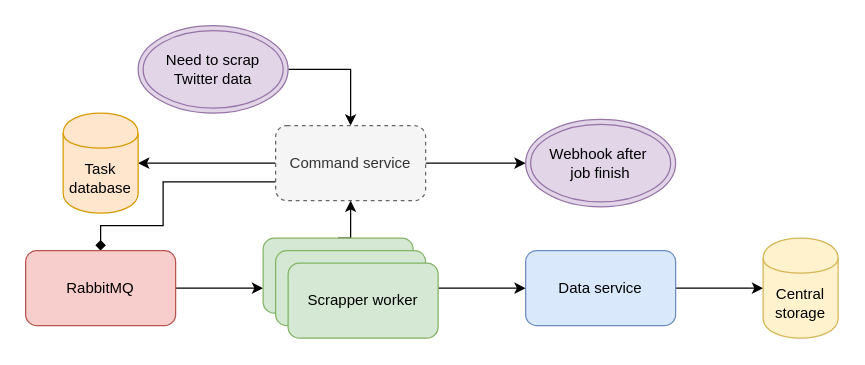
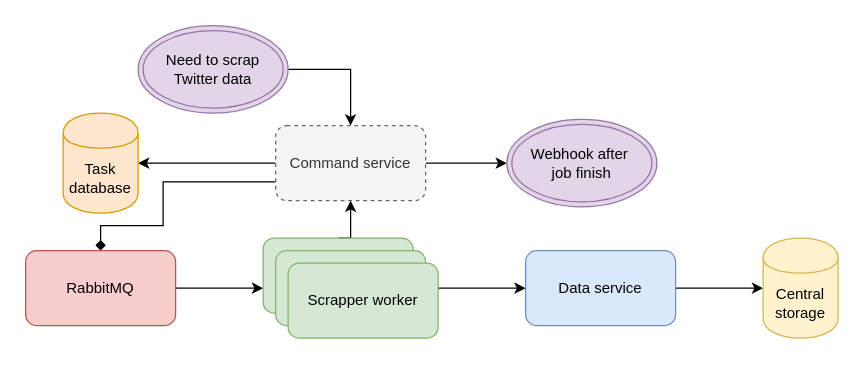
- <mxCell id="16" value="Webhook after&amp;nbsp;&lt;br&gt;job finish" style="ellipse;shape=doubleEllipse;whiteSpace=wrap;html=1;fillColor=#e1d5e7;strokeColor=#9673a6;" vertex="1" parent="1"><mxGeometry x="420" y="95" width="120" height="70" as="geometry" /></mxCell>
+ <mxCell id="16" value="Webhook after&amp;nbsp;&lt;br&gt;job finish" style="ellipse;shape=doubleEllipse;whiteSpace=wrap;html=1;fillColor=#e1d5e7;strokeColor=#9673a6;" vertex="1" parent="1"><mxGeometry x="405" y="95" width="120" height="70" as="geometry" /></mxCell>
